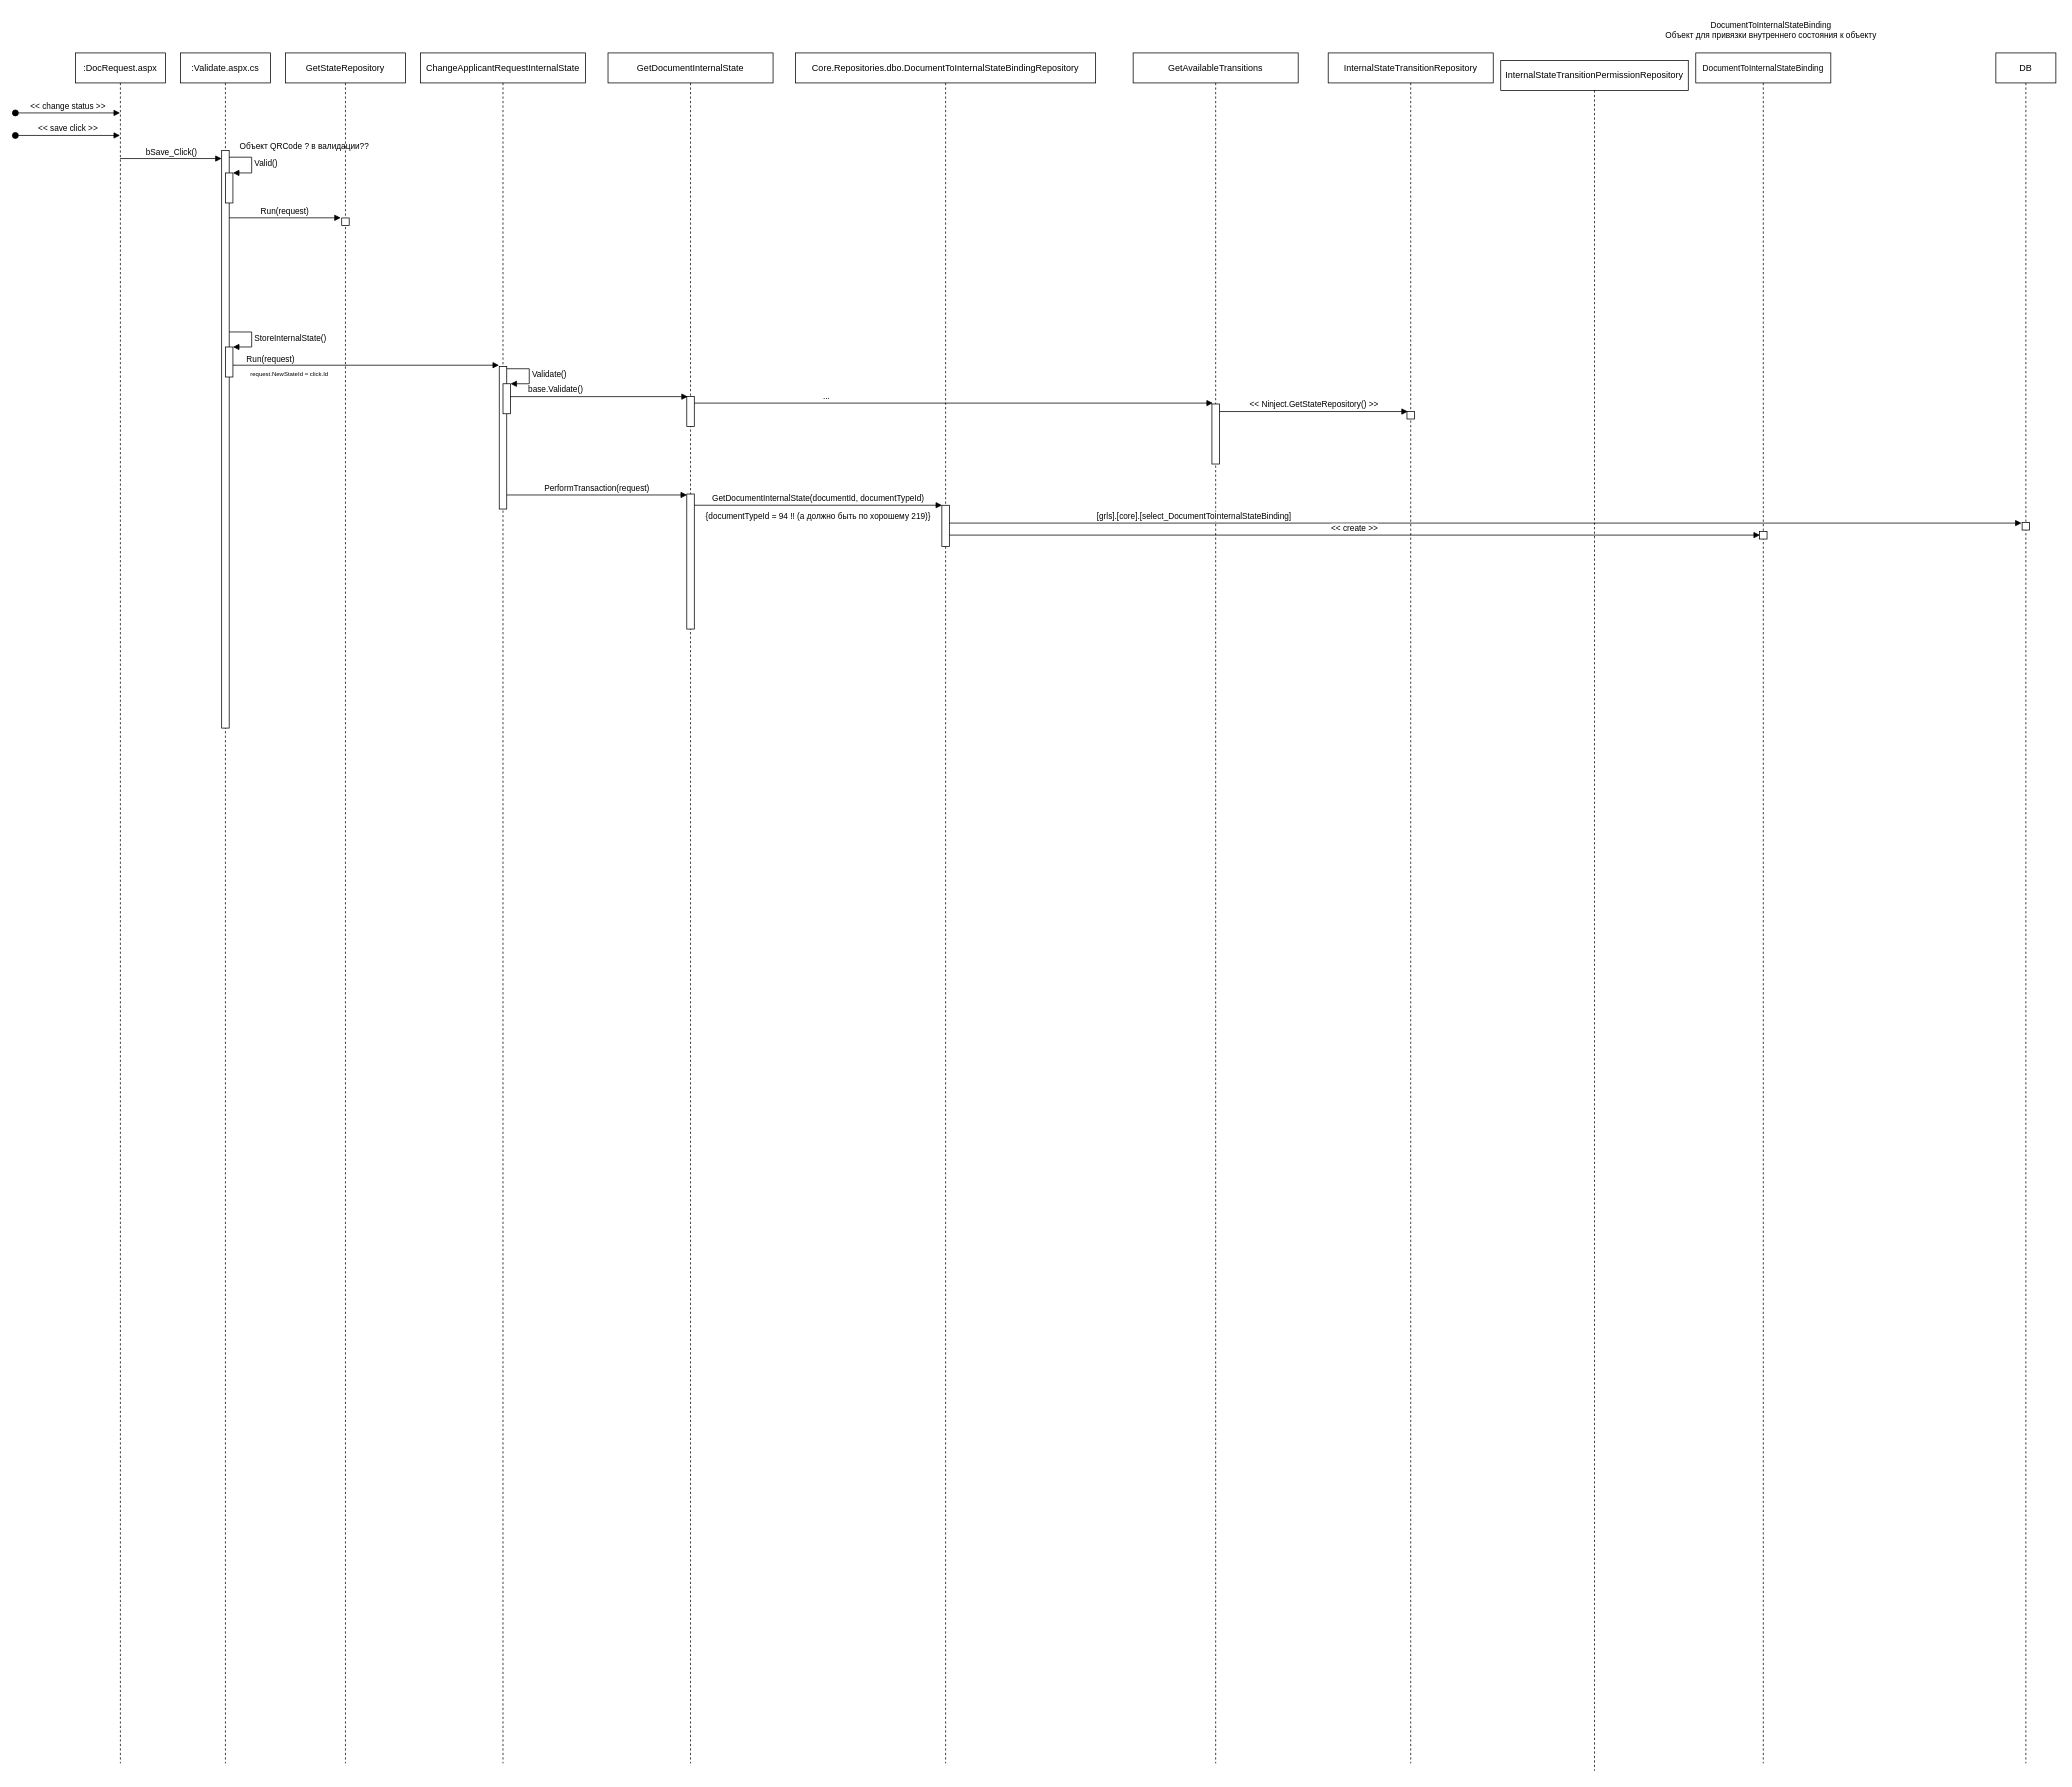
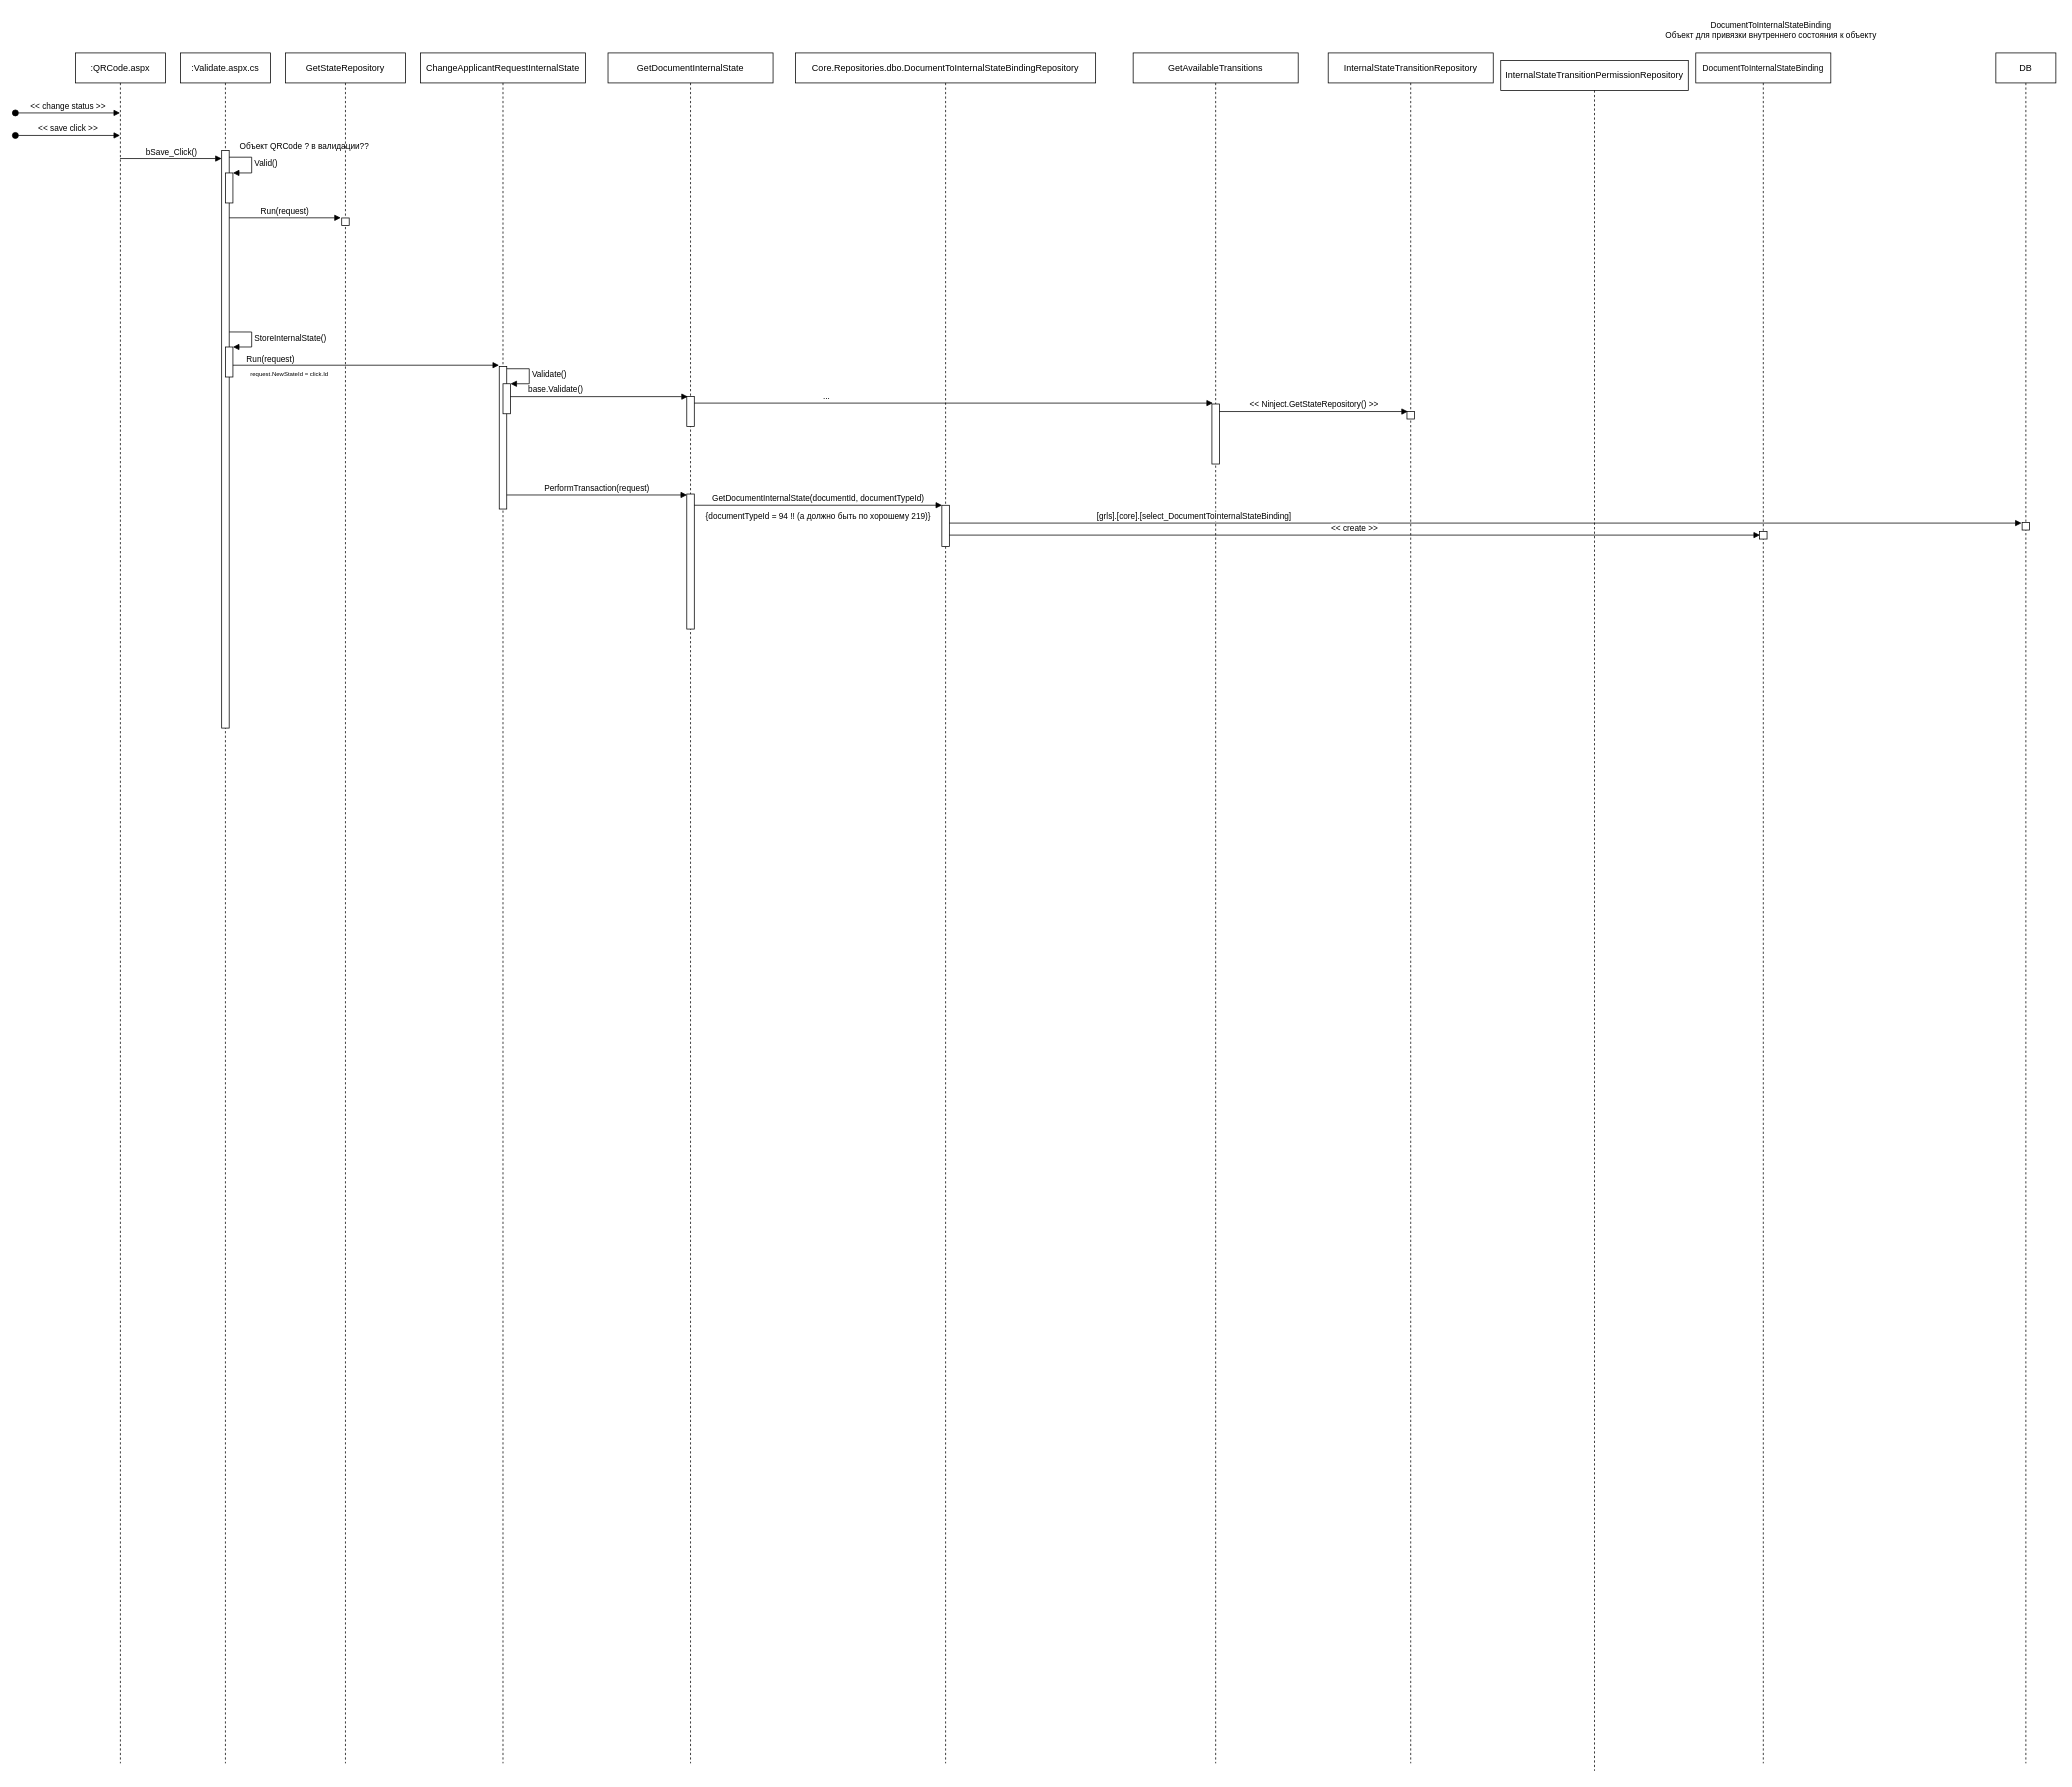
- <mxCell id="6" value=":DocRequest.aspx" style="shape=umlLifeline;perimeter=lifelinePerimeter;whiteSpace=wrap;html=1;container=1;collapsible=0;recursiveResize=0;outlineConnect=0;" vertex="1" parent="1"><mxGeometry x="100" y="70" width="120" height="2280" as="geometry" /></mxCell>
+ <mxCell id="6" value=":QRCode.aspx" style="shape=umlLifeline;perimeter=lifelinePerimeter;whiteSpace=wrap;html=1;container=1;collapsible=0;recursiveResize=0;outlineConnect=0;" vertex="1" parent="1"><mxGeometry x="100" y="70" width="120" height="2280" as="geometry" /></mxCell>
